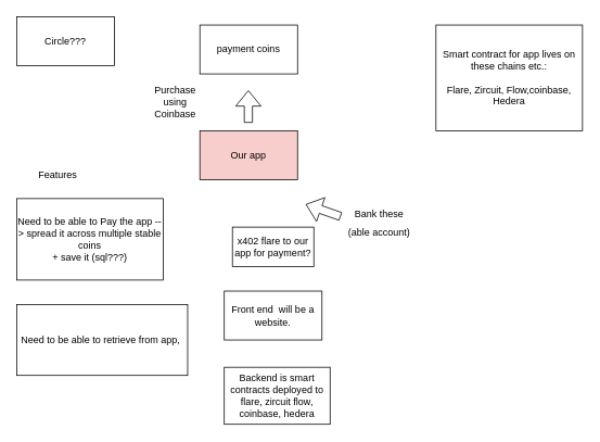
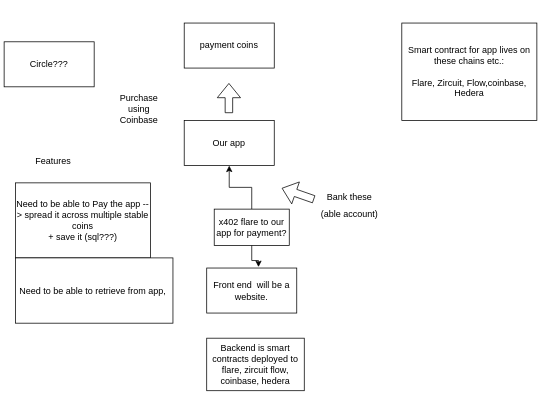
- <mxCell id="18" value="Circle???" style="rounded=0;whiteSpace=wrap;html=1;" vertex="1" parent="1"><mxGeometry x="20" y="20" width="120" height="60" as="geometry" /></mxCell>
+ <mxCell id="18" value="Circle???" style="rounded=0;whiteSpace=wrap;html=1;" vertex="1" parent="1"><mxGeometry x="5" y="55" width="120" height="60" as="geometry" /></mxCell>
- <mxCell id="17" value="Purchase using Coinbase" style="text;html=1;align=center;verticalAlign=middle;whiteSpace=wrap;rounded=0;" vertex="1" parent="1"><mxGeometry x="175" y="100" width="80" height="50" as="geometry" /></mxCell>
+ <mxCell id="17" value="Purchase using Coinbase" style="text;html=1;align=center;verticalAlign=middle;whiteSpace=wrap;rounded=0;" vertex="1" parent="1"><mxGeometry x="145" y="120" width="80" height="50" as="geometry" /></mxCell>
- <mxCell id="2" value="&lt;div&gt;Our app&lt;/div&gt;" style="rounded=0;whiteSpace=wrap;html=1;fillColor=#f8cecc;" vertex="1" parent="1"><mxGeometry x="245" y="160" width="120" height="60" as="geometry" /></mxCell>
+ <mxCell id="2" value="&lt;div&gt;Our app&lt;/div&gt;" style="rounded=0;whiteSpace=wrap;html=1;" vertex="1" parent="1"><mxGeometry x="245" y="160" width="120" height="60" as="geometry" /></mxCell>
+ <mxCell id="8" style="edgeStyle=orthogonalEdgeStyle;rounded=0;orthogonalLoop=1;jettySize=auto;html=1;" edge="1" parent="1" source="9" target="2"><mxGeometry relative="1" as="geometry" /></mxCell>
+ <mxCell id="16" style="edgeStyle=orthogonalEdgeStyle;rounded=0;orthogonalLoop=1;jettySize=auto;html=1;entryX=0.575;entryY=-0.022;entryDx=0;entryDy=0;entryPerimeter=0;" edge="1" parent="1" source="9" target="12"><mxGeometry relative="1" as="geometry" /></mxCell>
- <mxCell id="11" value="Need to be able to retrieve from app,&amp;nbsp;" style="rounded=0;whiteSpace=wrap;html=1;" vertex="1" parent="1"><mxGeometry x="20" y="373" width="210" height="87" as="geometry" /></mxCell>
+ <mxCell id="11" value="Need to be able to retrieve from app,&amp;nbsp;" style="rounded=0;whiteSpace=wrap;html=1;" vertex="1" parent="1"><mxGeometry x="20" y="343" width="210" height="87" as="geometry" /></mxCell>
